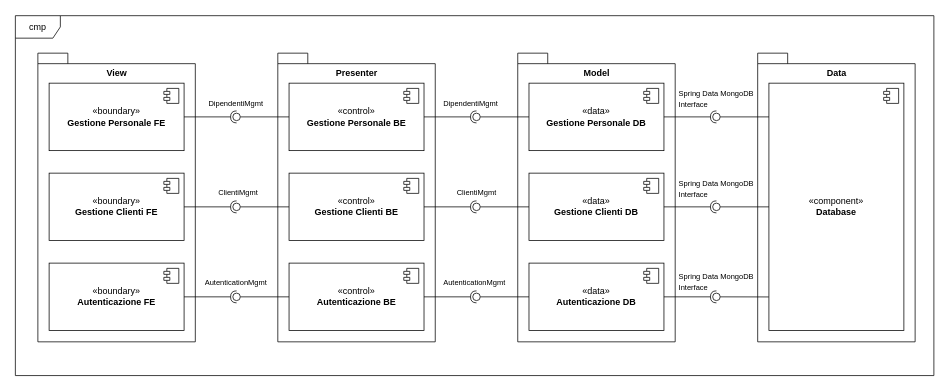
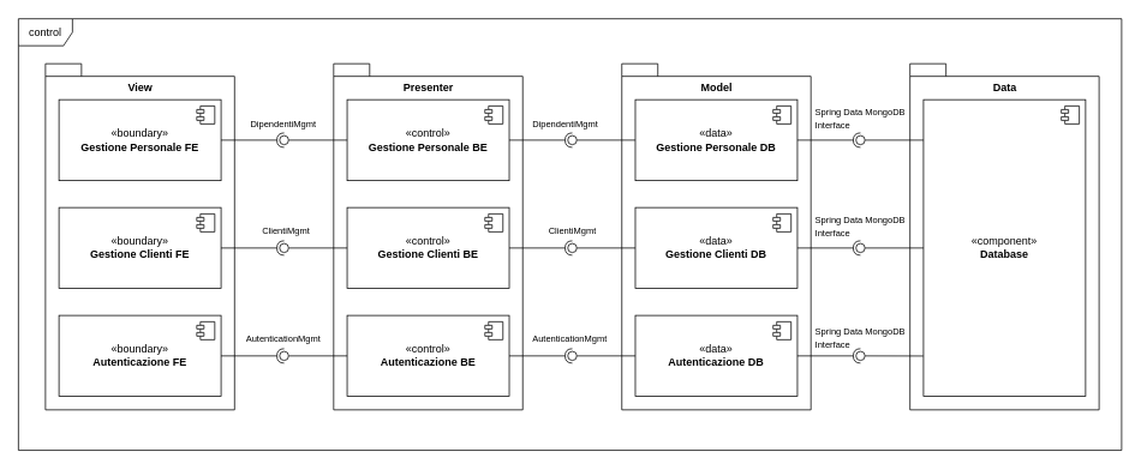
- <mxCell id="66" value="cmp" style="shape=umlFrame;whiteSpace=wrap;html=1;pointerEvents=0;" parent="1" vertex="1"><mxGeometry x="20" y="20" width="1225" height="480" as="geometry" /></mxCell>
+ <mxCell id="66" value="control" style="shape=umlFrame;whiteSpace=wrap;html=1;pointerEvents=0;" parent="1" vertex="1"><mxGeometry x="20" y="20" width="1225" height="480" as="geometry" /></mxCell>
